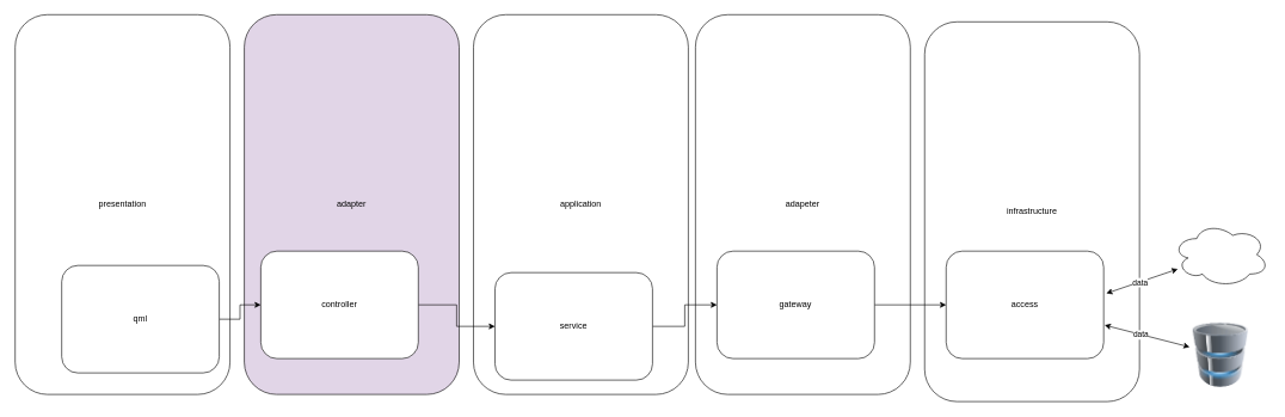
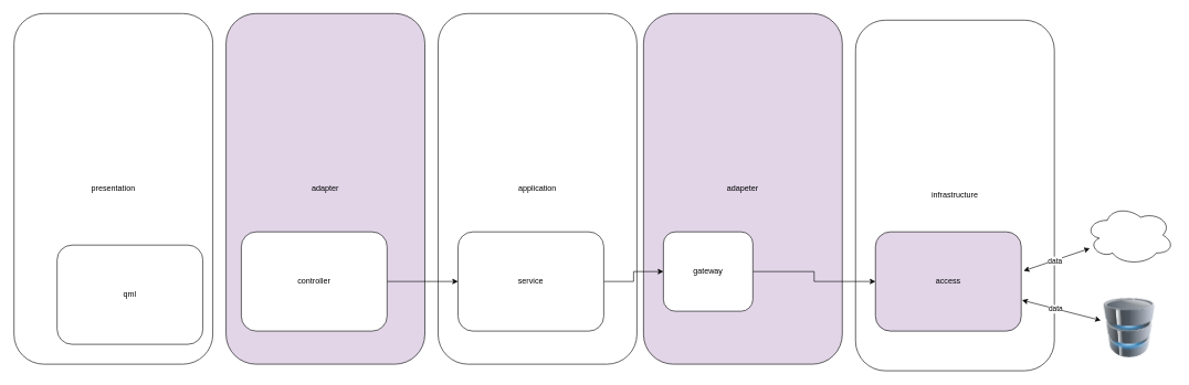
- <mxCell id="4" value="adapeter" style="rounded=1;whiteSpace=wrap;html=1;" parent="1" vertex="1"><mxGeometry x="970" y="20" width="300" height="530" as="geometry" /></mxCell>
+ <mxCell id="4" value="adapeter" style="rounded=1;whiteSpace=wrap;html=1;fillColor=#e1d5e7;" parent="1" vertex="1"><mxGeometry x="970" y="20" width="300" height="530" as="geometry" /></mxCell>
- <mxCell id="7" style="edgeStyle=orthogonalEdgeStyle;rounded=0;orthogonalLoop=1;jettySize=auto;html=1;entryX=0;entryY=0.5;entryDx=0;entryDy=0;" parent="1" source="8" target="10" edge="1"><mxGeometry relative="1" as="geometry"><mxPoint x="400" y="425" as="targetPoint" /></mxGeometry></mxCell>
- <mxCell id="14" value="gateway" style="rounded=1;whiteSpace=wrap;html=1;" parent="1" vertex="1"><mxGeometry x="1000" y="350" width="220" height="150" as="geometry" /></mxCell>
+ <mxCell id="14" value="gateway" style="rounded=1;whiteSpace=wrap;html=1;" parent="1" vertex="1"><mxGeometry x="1000" y="350" width="135" height="120" as="geometry" /></mxCell>
- <mxCell id="15" value="access" style="rounded=1;whiteSpace=wrap;html=1;" parent="1" vertex="1"><mxGeometry x="1320" y="350" width="220" height="150" as="geometry" /></mxCell>
+ <mxCell id="15" value="access" style="rounded=1;whiteSpace=wrap;html=1;fillColor=#e1d5e7;" parent="1" vertex="1"><mxGeometry x="1320" y="350" width="220" height="150" as="geometry" /></mxCell>
- <mxCell id="12" value="service" style="rounded=1;whiteSpace=wrap;html=1;" parent="1" vertex="1"><mxGeometry x="690" y="380" width="220" height="150" as="geometry" /></mxCell>
+ <mxCell id="12" value="service" style="rounded=1;whiteSpace=wrap;html=1;" parent="1" vertex="1"><mxGeometry x="690" y="350" width="220" height="150" as="geometry" /></mxCell>
